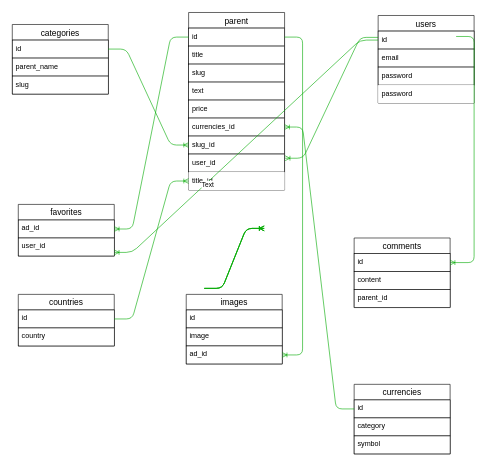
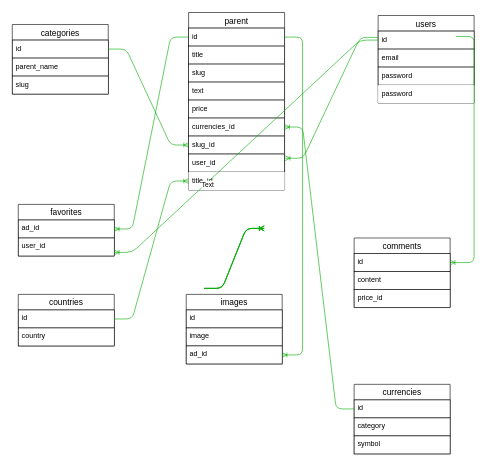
- <mxCell id="24" value="parent_id" style="text;spacingLeft=4;spacingRight=4;overflow=hidden;rotatable=0;points=[[0,0.5],[1,0.5]];portConstraint=eastwest;fontSize=12;fillColor=#ffffff;strokeColor=#000000;" vertex="1" parent="21"><mxGeometry y="86" width="160" height="30" as="geometry" /></mxCell>
+ <mxCell id="24" value="price_id" style="text;spacingLeft=4;spacingRight=4;overflow=hidden;rotatable=0;points=[[0,0.5],[1,0.5]];portConstraint=eastwest;fontSize=12;fillColor=#ffffff;strokeColor=#000000;" vertex="1" parent="21"><mxGeometry y="86" width="160" height="30" as="geometry" /></mxCell>
